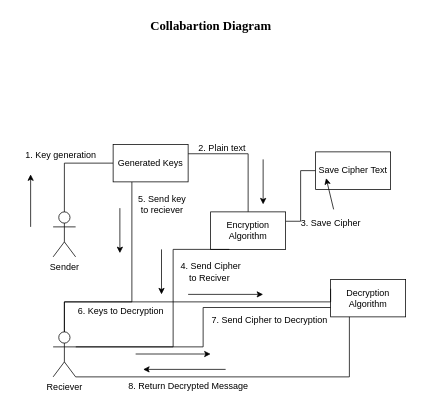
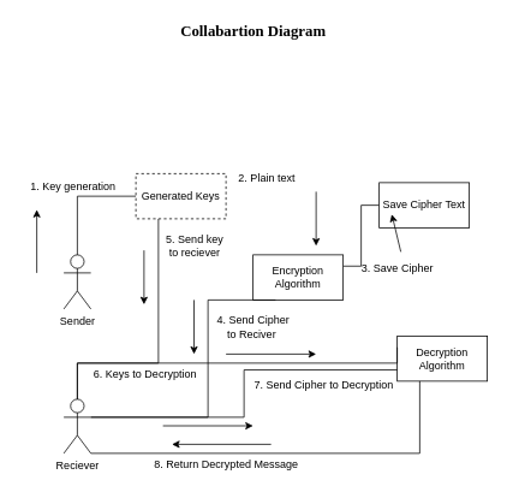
- <mxCell id="5" style="edgeStyle=orthogonalEdgeStyle;rounded=0;orthogonalLoop=1;jettySize=auto;html=1;exitX=1;exitY=0.25;exitDx=0;exitDy=0;entryX=0.5;entryY=0;entryDx=0;entryDy=0;endArrow=none;endFill=0;" edge="1" parent="1" source="6" target="8"><mxGeometry relative="1" as="geometry" /></mxCell>
- <mxCell id="6" value="Generated Keys" style="rounded=0;whiteSpace=wrap;html=1;" vertex="1" parent="1"><mxGeometry x="150" y="192" width="100" height="50" as="geometry" /></mxCell>
+ <mxCell id="6" value="Generated Keys" style="rounded=0;whiteSpace=wrap;html=1;dashed=1;" vertex="1" parent="1"><mxGeometry x="150" y="192" width="100" height="50" as="geometry" /></mxCell>
